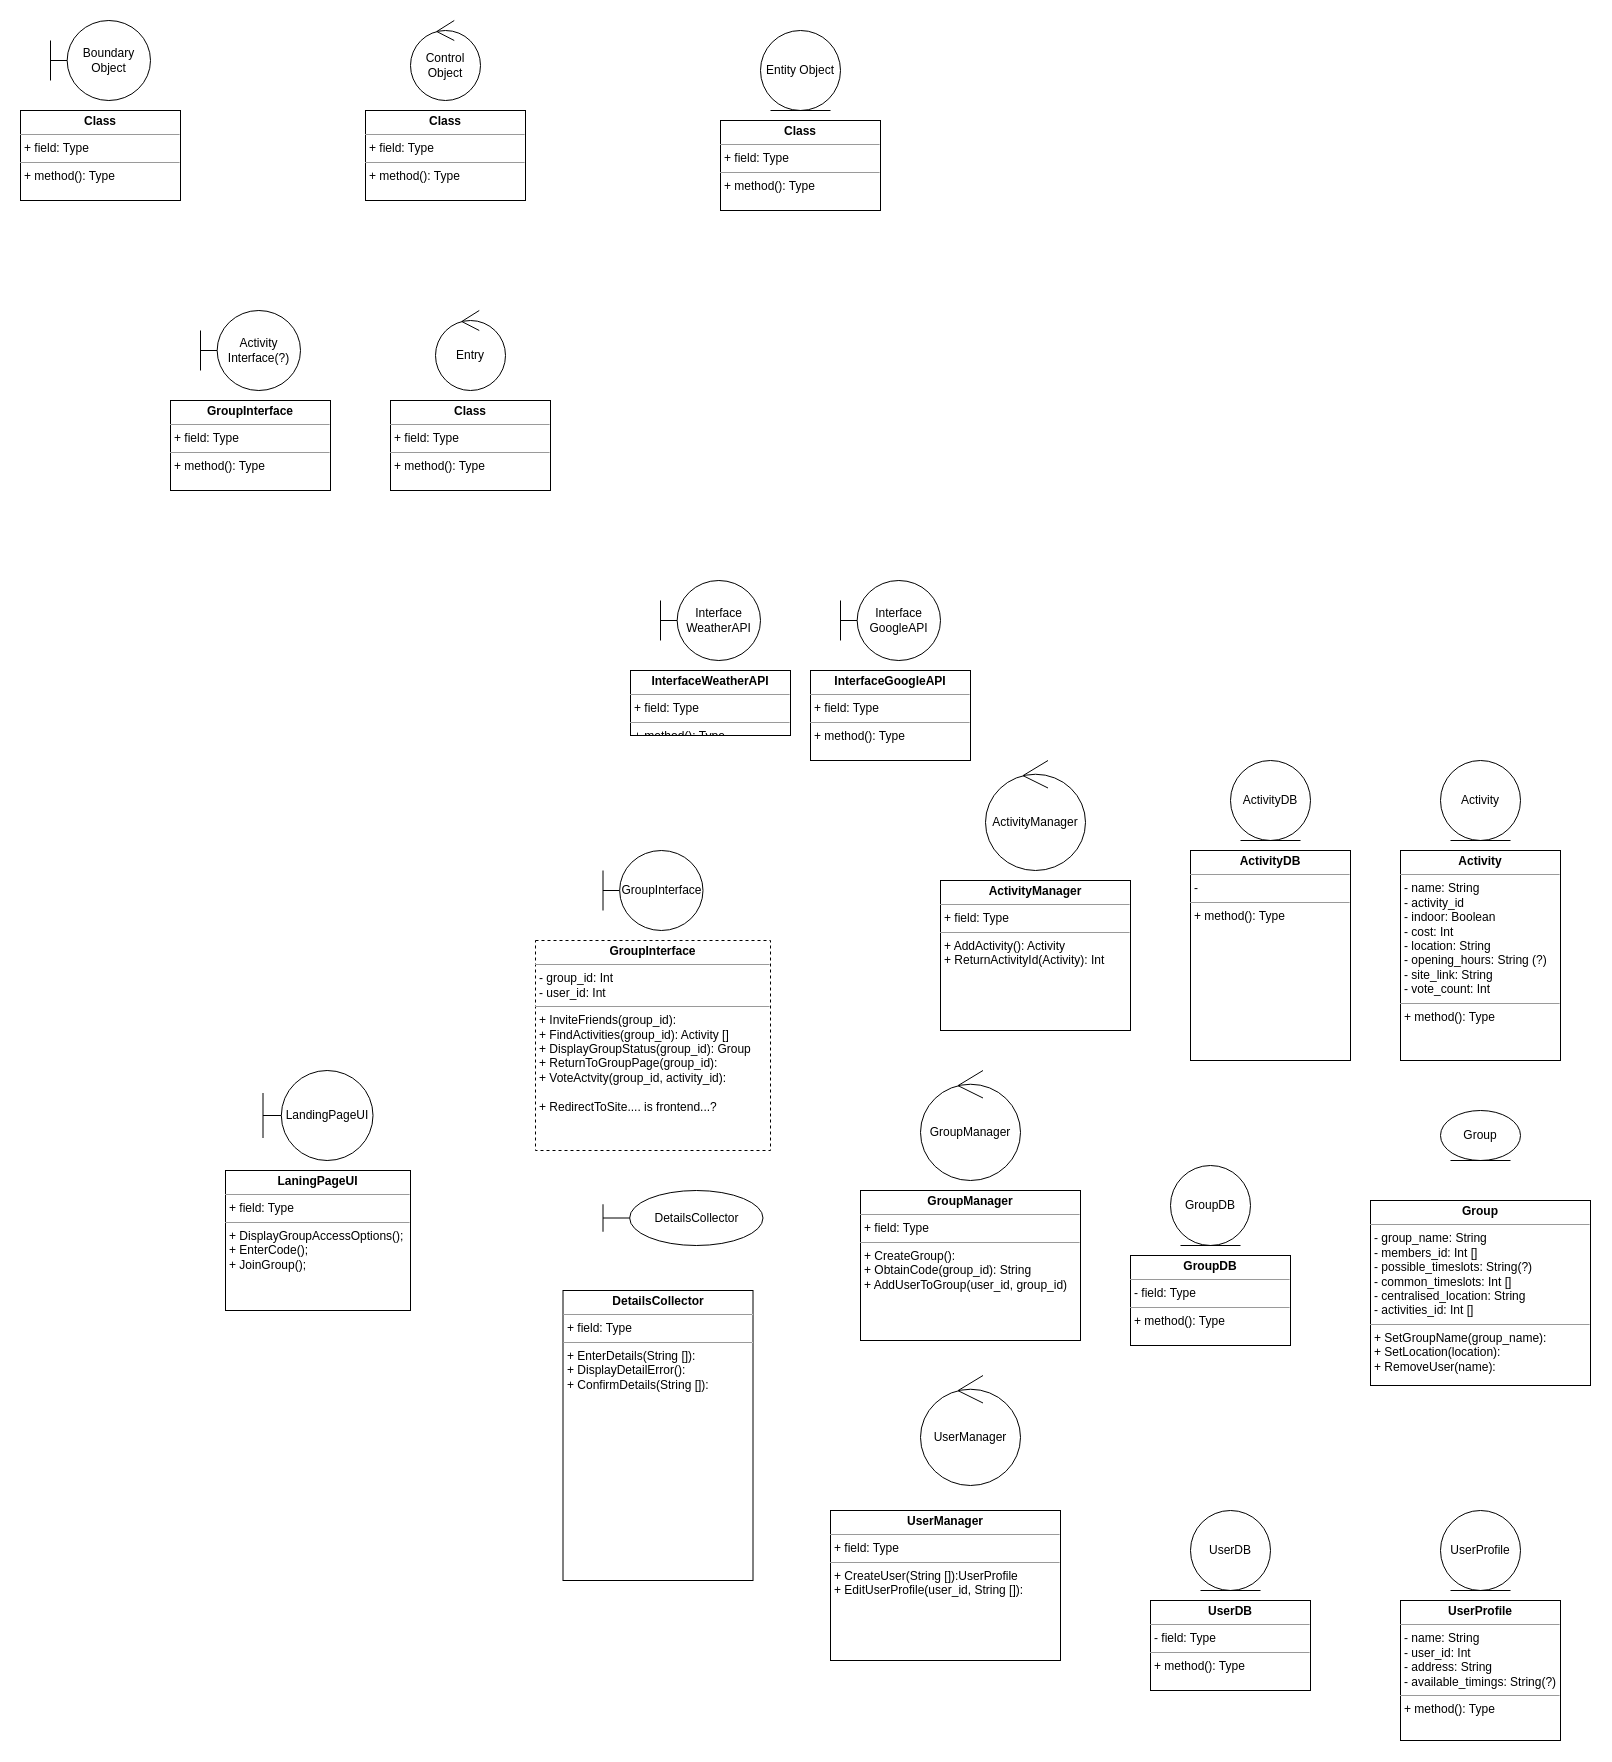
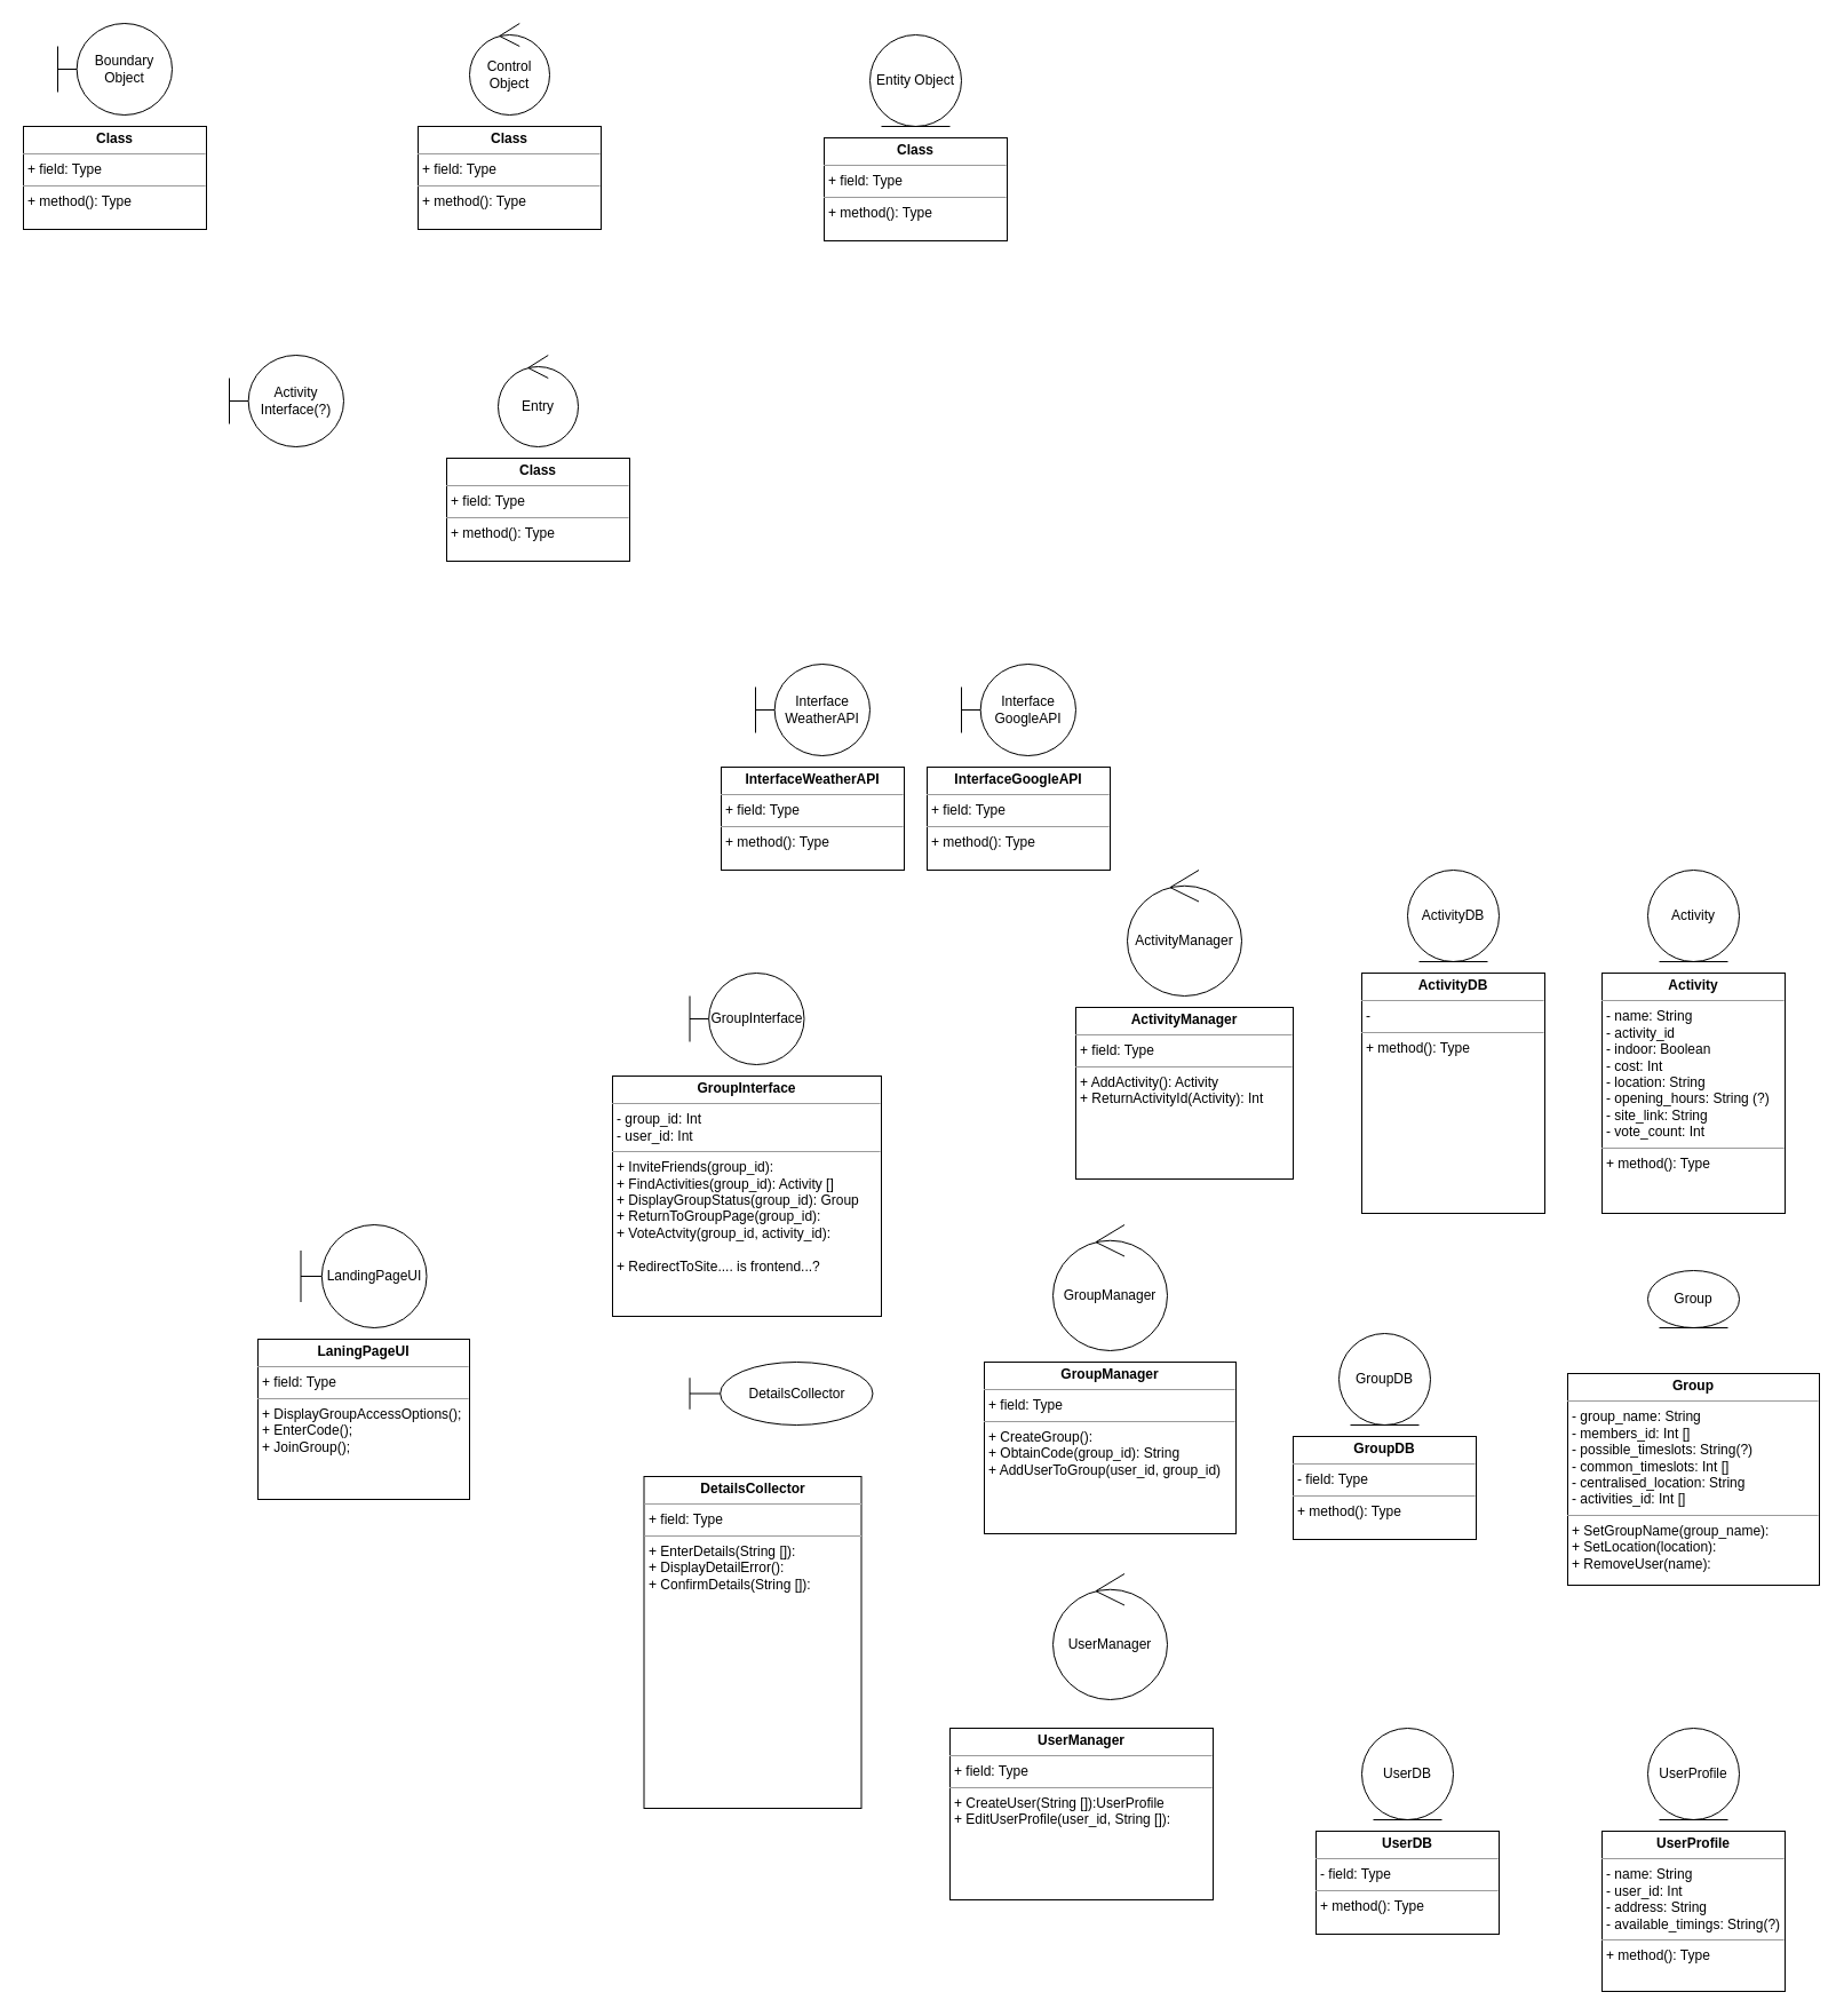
- <mxCell id="31" value="&lt;p style=&quot;margin:0px;margin-top:4px;text-align:center;&quot;&gt;&lt;b&gt;GroupInterface&lt;/b&gt;&lt;/p&gt;&lt;hr size=&quot;1&quot;&gt;&lt;p style=&quot;margin:0px;margin-left:4px;&quot;&gt;+ field: Type&lt;/p&gt;&lt;hr size=&quot;1&quot;&gt;&lt;p style=&quot;margin:0px;margin-left:4px;&quot;&gt;+ method(): Type&lt;/p&gt;" style="verticalAlign=top;align=left;overflow=fill;fontSize=12;fontFamily=Helvetica;html=1;whiteSpace=wrap;" vertex="1" parent="1"><mxGeometry x="170" y="400" width="160" height="90" as="geometry" /></mxCell>
- <mxCell id="27" value="&lt;p style=&quot;margin:0px;margin-top:4px;text-align:center;&quot;&gt;&lt;b&gt;InterfaceWeatherAPI&lt;/b&gt;&lt;/p&gt;&lt;hr size=&quot;1&quot;&gt;&lt;p style=&quot;margin:0px;margin-left:4px;&quot;&gt;+ field: Type&lt;/p&gt;&lt;hr size=&quot;1&quot;&gt;&lt;p style=&quot;margin:0px;margin-left:4px;&quot;&gt;+ method(): Type&lt;/p&gt;" style="verticalAlign=top;align=left;overflow=fill;fontSize=12;fontFamily=Helvetica;html=1;whiteSpace=wrap;" vertex="1" parent="1"><mxGeometry x="630" y="670" width="160" height="65" as="geometry" /></mxCell>
+ <mxCell id="27" value="&lt;p style=&quot;margin:0px;margin-top:4px;text-align:center;&quot;&gt;&lt;b&gt;InterfaceWeatherAPI&lt;/b&gt;&lt;/p&gt;&lt;hr size=&quot;1&quot;&gt;&lt;p style=&quot;margin:0px;margin-left:4px;&quot;&gt;+ field: Type&lt;/p&gt;&lt;hr size=&quot;1&quot;&gt;&lt;p style=&quot;margin:0px;margin-left:4px;&quot;&gt;+ method(): Type&lt;/p&gt;" style="verticalAlign=top;align=left;overflow=fill;fontSize=12;fontFamily=Helvetica;html=1;whiteSpace=wrap;" vertex="1" parent="1"><mxGeometry x="630" y="670" width="160" height="90" as="geometry" /></mxCell>
- <mxCell id="29" value="&lt;p style=&quot;margin:0px;margin-top:4px;text-align:center;&quot;&gt;&lt;b&gt;GroupInterface&lt;/b&gt;&lt;/p&gt;&lt;hr size=&quot;1&quot;&gt;&lt;p style=&quot;margin:0px;margin-left:4px;&quot;&gt;- group_id: Int&lt;/p&gt;&lt;p style=&quot;margin:0px;margin-left:4px;&quot;&gt;- user_id: Int&lt;/p&gt;&lt;hr size=&quot;1&quot;&gt;&lt;p style=&quot;margin:0px;margin-left:4px;&quot;&gt;+ InviteFriends(group_id): &lt;/p&gt;&lt;p style=&quot;margin:0px;margin-left:4px;&quot;&gt;+ FindActivities(group_id): Activity []&lt;/p&gt;&lt;p style=&quot;margin:0px;margin-left:4px;&quot;&gt;&lt;span style=&quot;background-color: initial;&quot;&gt;+ DisplayGroupStatus(group_id): Group&lt;/span&gt;&lt;br&gt;&lt;/p&gt;&lt;p style=&quot;margin:0px;margin-left:4px;&quot;&gt;+ ReturnToGroupPage(group_id): &lt;br&gt;&lt;/p&gt;&lt;p style=&quot;margin:0px;margin-left:4px;&quot;&gt;+ VoteActvity(group_id, activity_id): &lt;/p&gt;&lt;p style=&quot;margin:0px;margin-left:4px;&quot;&gt;&lt;br&gt;&lt;/p&gt;&lt;p style=&quot;margin:0px;margin-left:4px;&quot;&gt;+ RedirectToSite.... is frontend...?&lt;/p&gt;" style="verticalAlign=top;align=left;overflow=fill;fontSize=12;fontFamily=Helvetica;html=1;whiteSpace=wrap;dashed=1;" vertex="1" parent="1"><mxGeometry x="535" y="940" width="235" height="210" as="geometry" /></mxCell>
+ <mxCell id="29" value="&lt;p style=&quot;margin:0px;margin-top:4px;text-align:center;&quot;&gt;&lt;b&gt;GroupInterface&lt;/b&gt;&lt;/p&gt;&lt;hr size=&quot;1&quot;&gt;&lt;p style=&quot;margin:0px;margin-left:4px;&quot;&gt;- group_id: Int&lt;/p&gt;&lt;p style=&quot;margin:0px;margin-left:4px;&quot;&gt;- user_id: Int&lt;/p&gt;&lt;hr size=&quot;1&quot;&gt;&lt;p style=&quot;margin:0px;margin-left:4px;&quot;&gt;+ InviteFriends(group_id): &lt;/p&gt;&lt;p style=&quot;margin:0px;margin-left:4px;&quot;&gt;+ FindActivities(group_id): Activity []&lt;/p&gt;&lt;p style=&quot;margin:0px;margin-left:4px;&quot;&gt;&lt;span style=&quot;background-color: initial;&quot;&gt;+ DisplayGroupStatus(group_id): Group&lt;/span&gt;&lt;br&gt;&lt;/p&gt;&lt;p style=&quot;margin:0px;margin-left:4px;&quot;&gt;+ ReturnToGroupPage(group_id): &lt;br&gt;&lt;/p&gt;&lt;p style=&quot;margin:0px;margin-left:4px;&quot;&gt;+ VoteActvity(group_id, activity_id): &lt;/p&gt;&lt;p style=&quot;margin:0px;margin-left:4px;&quot;&gt;&lt;br&gt;&lt;/p&gt;&lt;p style=&quot;margin:0px;margin-left:4px;&quot;&gt;+ RedirectToSite.... is frontend...?&lt;/p&gt;" style="verticalAlign=top;align=left;overflow=fill;fontSize=12;fontFamily=Helvetica;html=1;whiteSpace=wrap;" vertex="1" parent="1"><mxGeometry x="535" y="940" width="235" height="210" as="geometry" /></mxCell>
